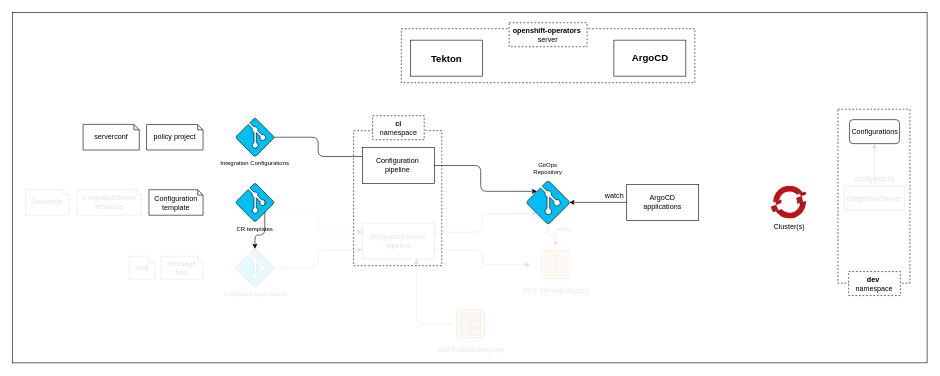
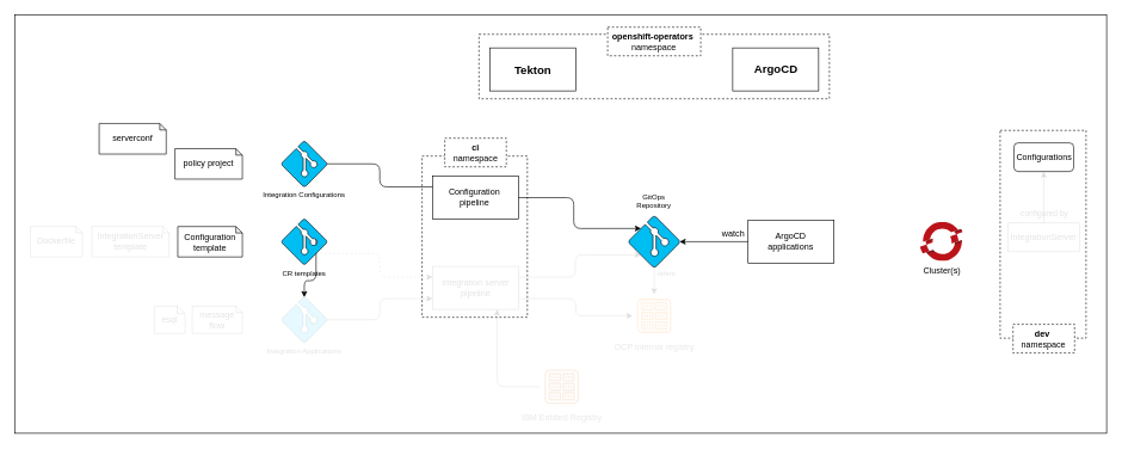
- <mxCell id="12" value="&lt;b&gt;openshift-operators&lt;/b&gt;&amp;nbsp;&lt;br&gt;server" style="text;html=1;align=center;verticalAlign=middle;whiteSpace=wrap;rounded=0;dashed=1;labelBackgroundColor=none;strokeColor=#000000;fillColor=#ffffff;" parent="1" vertex="1"><mxGeometry x="848.18" y="37" width="130" height="40" as="geometry" /></mxCell>
+ <mxCell id="12" value="&lt;b&gt;openshift-operators&lt;/b&gt;&amp;nbsp;&lt;br&gt;namespace" style="text;html=1;align=center;verticalAlign=middle;whiteSpace=wrap;rounded=0;dashed=1;labelBackgroundColor=none;strokeColor=#000000;fillColor=#ffffff;" parent="1" vertex="1"><mxGeometry x="848.18" y="37" width="130" height="40" as="geometry" /></mxCell>
- <mxCell id="34" value="serverconf" style="shape=note;whiteSpace=wrap;html=1;backgroundOutline=1;darkOpacity=0.05;fillColor=none;size=9;" parent="1" vertex="1"><mxGeometry x="138" y="206.515" width="93.68" height="42.71" as="geometry" /></mxCell>
+ <mxCell id="34" value="serverconf" style="shape=note;whiteSpace=wrap;html=1;backgroundOutline=1;darkOpacity=0.05;fillColor=none;size=9;" parent="1" vertex="1"><mxGeometry x="138" y="171.515" width="93.68" height="42.71" as="geometry" /></mxCell>
- <mxCell id="16" value="OCP internal registry" style="outlineConnect=0;fontColor=#232F3E;gradientColor=none;dashed=0;verticalLabelPosition=bottom;verticalAlign=top;align=center;html=1;fontSize=12;fontStyle=0;aspect=fixed;shape=mxgraph.aws4.resourceIcon;resIcon=mxgraph.aws4.registry;fillColor=none;strokeColor=#FF8000;opacity=10;textOpacity=10;" parent="1" vertex="1"><mxGeometry x="883.18" y="410" width="85" height="60" as="geometry" /></mxCell>
+ <mxCell id="16" value="OCP internal registry" style="outlineConnect=0;fontColor=#232F3E;gradientColor=none;dashed=0;verticalLabelPosition=bottom;verticalAlign=top;align=center;html=1;fontSize=12;fontStyle=0;aspect=fixed;shape=mxgraph.aws4.resourceIcon;resIcon=mxgraph.aws4.registry;fillColor=none;strokeColor=#FF8000;opacity=10;textOpacity=10;" parent="1" vertex="1"><mxGeometry x="883.18" y="410" width="60" height="60" as="geometry" /></mxCell>
